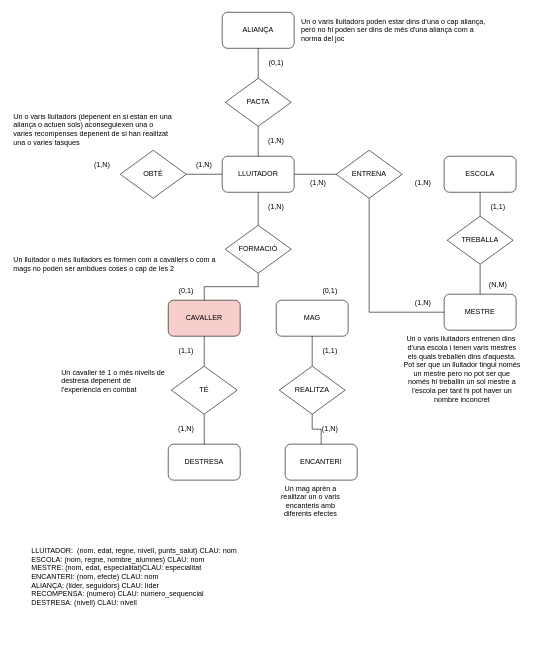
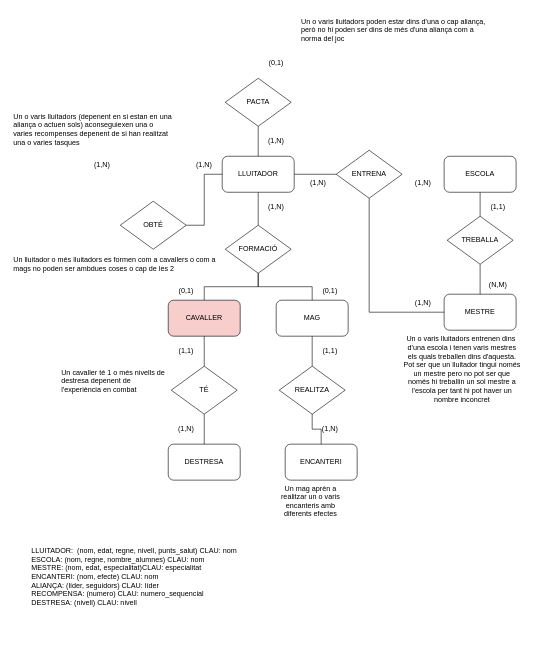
- <mxCell id="26" value="ALIANÇA" style="rounded=1;whiteSpace=wrap;html=1;" vertex="1" parent="1"><mxGeometry x="370" y="20" width="120" height="60" as="geometry" /></mxCell>
- <mxCell id="27" value="" style="endArrow=none;html=1;rounded=0;edgeStyle=orthogonalEdgeStyle;exitX=0.5;exitY=1;exitDx=0;exitDy=0;entryX=0.5;entryY=0;entryDx=0;entryDy=0;" edge="1" parent="1" source="26" target="25"><mxGeometry relative="1" as="geometry"><mxPoint x="550" y="250" as="sourcePoint" /><mxPoint x="430" y="140" as="targetPoint" /></mxGeometry></mxCell>
- <mxCell id="29" value="OBTÉ" style="rhombus;whiteSpace=wrap;html=1;" vertex="1" parent="1"><mxGeometry x="200" y="250" width="110" height="80" as="geometry" /></mxCell>
+ <mxCell id="29" value="OBTÉ" style="rhombus;whiteSpace=wrap;html=1;" vertex="1" parent="1"><mxGeometry x="200" y="335" width="110" height="80" as="geometry" /></mxCell>
+ <mxCell id="17" value="" style="endArrow=none;html=1;rounded=0;edgeStyle=orthogonalEdgeStyle;exitX=0.5;exitY=1;exitDx=0;exitDy=0;entryX=0.5;entryY=0;entryDx=0;entryDy=0;" edge="1" parent="1" source="12" target="14"><mxGeometry relative="1" as="geometry"><mxPoint x="620" y="500" as="sourcePoint" /><mxPoint x="780" y="500" as="targetPoint" /></mxGeometry></mxCell>
